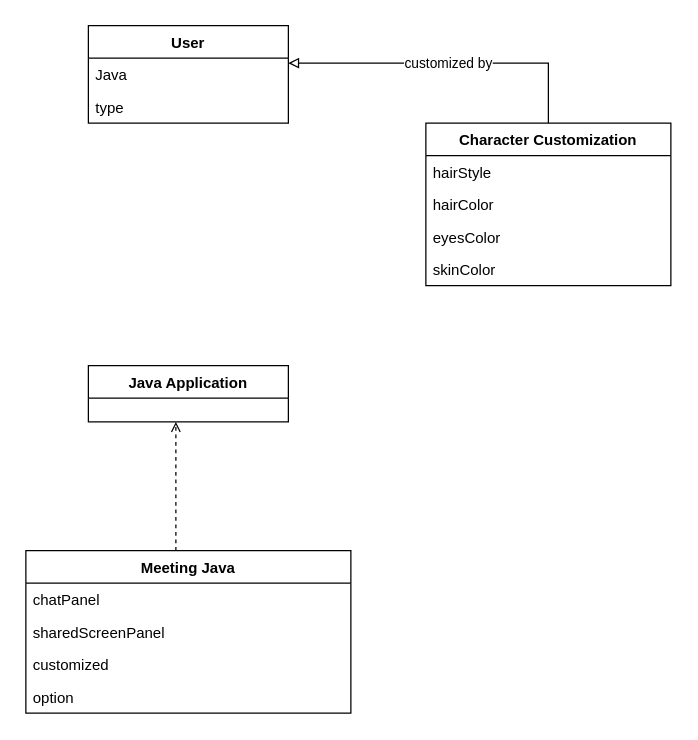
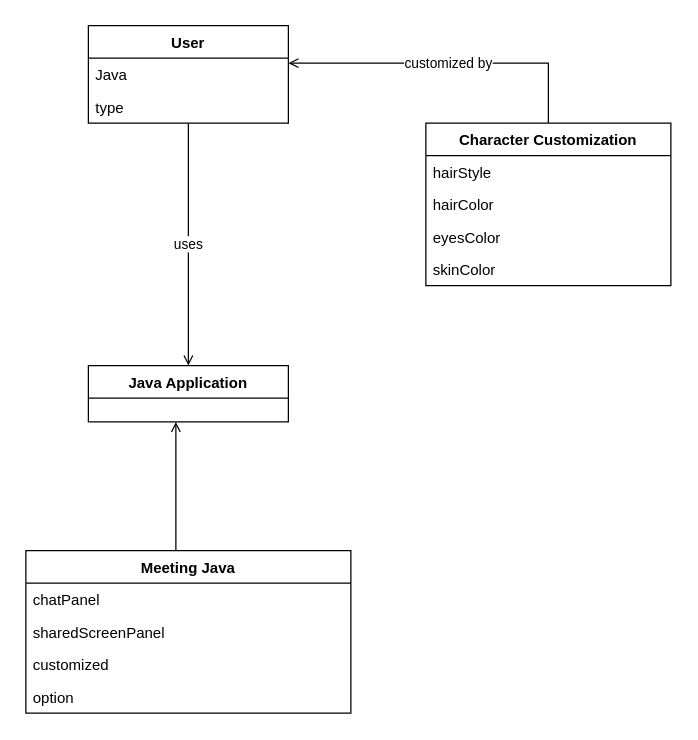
- <mxCell id="2" value="customized by" style="edgeStyle=orthogonalEdgeStyle;rounded=0;orthogonalLoop=1;jettySize=auto;html=1;endArrow=block;endFill=0;" parent="1" source="3" target="16" edge="1"><mxGeometry relative="1" as="geometry"><mxPoint x="578" y="212" as="targetPoint" /><Array as="points"><mxPoint x="438" y="50" /></Array></mxGeometry></mxCell>
+ <mxCell id="2" value="customized by" style="edgeStyle=orthogonalEdgeStyle;rounded=0;orthogonalLoop=1;jettySize=auto;html=1;endArrow=open;endFill=0;" parent="1" source="3" target="16" edge="1"><mxGeometry relative="1" as="geometry"><mxPoint x="578" y="212" as="targetPoint" /><Array as="points"><mxPoint x="438" y="50" /></Array></mxGeometry></mxCell>
+ <mxCell id="15" value="uses" style="edgeStyle=orthogonalEdgeStyle;rounded=0;orthogonalLoop=1;jettySize=auto;html=1;endArrow=open;endFill=0;" parent="1" source="16" target="14" edge="1"><mxGeometry relative="1" as="geometry"><Array as="points"><mxPoint x="150" y="130" /><mxPoint x="150" y="130" /></Array></mxGeometry></mxCell>
- <mxCell id="8" style="edgeStyle=orthogonalEdgeStyle;rounded=0;orthogonalLoop=1;jettySize=auto;html=1;endArrow=open;endFill=0;dashed=1;" parent="1" source="9" target="14" edge="1"><mxGeometry relative="1" as="geometry"><Array as="points"><mxPoint x="140" y="380" /><mxPoint x="140" y="380" /></Array></mxGeometry></mxCell>
+ <mxCell id="8" style="edgeStyle=orthogonalEdgeStyle;rounded=0;orthogonalLoop=1;jettySize=auto;html=1;endArrow=open;endFill=0;" parent="1" source="9" target="14" edge="1"><mxGeometry relative="1" as="geometry"><Array as="points"><mxPoint x="140" y="380" /><mxPoint x="140" y="380" /></Array></mxGeometry></mxCell>
